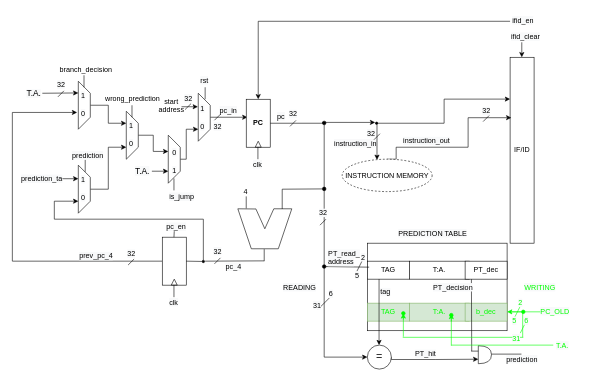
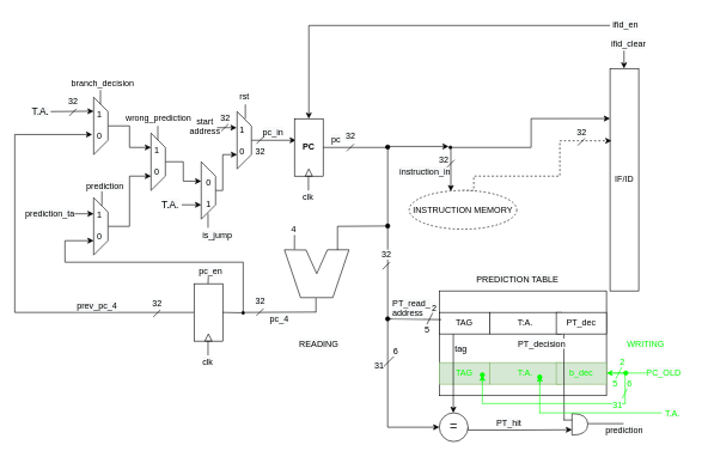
- <mxCell id="150" value="&lt;span style=&quot;color: rgb(0 , 0 , 0) ; font-family: &amp;#34;helvetica&amp;#34; ; font-size: 12px ; font-style: normal ; font-weight: 400 ; letter-spacing: normal ; text-align: center ; text-indent: 0px ; text-transform: none ; word-spacing: 0px ; background-color: rgb(248 , 249 , 250) ; display: inline ; float: none&quot;&gt;instruction_out&lt;/span&gt;" style="text;whiteSpace=wrap;html=1;" vertex="1" parent="1"><mxGeometry x="670" y="221" width="90" height="30" as="geometry" /></mxCell>
- <mxCell id="33" style="edgeStyle=orthogonalEdgeStyle;rounded=0;orthogonalLoop=1;jettySize=auto;html=1;exitX=0.5;exitY=0;exitDx=0;exitDy=0;entryX=0.05;entryY=0.325;entryDx=0;entryDy=0;entryPerimeter=0;" parent="1" source="34" target="15" edge="1"><mxGeometry relative="1" as="geometry"><Array as="points"><mxPoint x="660" y="265" /><mxPoint x="660" y="245" /><mxPoint x="780" y="245" /><mxPoint x="780" y="196" /></Array></mxGeometry></mxCell>
+ <mxCell id="33" style="edgeStyle=orthogonalEdgeStyle;rounded=0;orthogonalLoop=1;jettySize=auto;html=1;exitX=0.5;exitY=0;exitDx=0;exitDy=0;entryX=0.05;entryY=0.325;entryDx=0;entryDy=0;entryPerimeter=0;dashed=1;" parent="1" source="34" target="15" edge="1"><mxGeometry relative="1" as="geometry"><Array as="points"><mxPoint x="660" y="265" /><mxPoint x="660" y="245" /><mxPoint x="780" y="245" /><mxPoint x="780" y="196" /></Array></mxGeometry></mxCell>
- <mxCell id="136" value="&lt;span style=&quot;color: rgb(0 , 0 , 0) ; font-family: &amp;#34;helvetica&amp;#34; ; font-size: 12px ; font-style: normal ; font-weight: 400 ; letter-spacing: normal ; text-align: center ; text-indent: 0px ; text-transform: none ; word-spacing: 0px ; background-color: rgb(248 , 249 , 250) ; display: inline ; float: none&quot;&gt;prev_pc_4&lt;/span&gt;" style="text;whiteSpace=wrap;html=1;" vertex="1" parent="1"><mxGeometry x="130" y="413" width="40" height="20" as="geometry" /></mxCell>
+ <mxCell id="136" value="&lt;span style=&quot;color: rgb(0 , 0 , 0) ; font-family: &amp;#34;helvetica&amp;#34; ; font-size: 12px ; font-style: normal ; font-weight: 400 ; letter-spacing: normal ; text-align: center ; text-indent: 0px ; text-transform: none ; word-spacing: 0px ; background-color: rgb(248 , 249 , 250) ; display: inline ; float: none&quot;&gt;prev_pc_4&lt;/span&gt;" style="text;whiteSpace=wrap;html=1;" vertex="1" parent="1"><mxGeometry x="105" y="413" width="40" height="20" as="geometry" /></mxCell>
- <mxCell id="91" value="&lt;span style=&quot;color: rgb(3 , 3 , 3) ; font-family: &amp;#34;helvetica&amp;#34; ; font-size: 12px ; font-style: normal ; font-weight: 400 ; letter-spacing: normal ; text-align: center ; text-indent: 0px ; text-transform: none ; word-spacing: 0px ; background-color: rgb(248 , 249 , 250) ; display: inline ; float: none&quot;&gt;READING&lt;/span&gt;" style="text;whiteSpace=wrap;html=1;" parent="1" vertex="1"><mxGeometry x="470" y="465" width="60" height="30" as="geometry" /></mxCell>
+ <mxCell id="91" value="&lt;span style=&quot;color: rgb(3 , 3 , 3) ; font-family: &amp;#34;helvetica&amp;#34; ; font-size: 12px ; font-style: normal ; font-weight: 400 ; letter-spacing: normal ; text-align: center ; text-indent: 0px ; text-transform: none ; word-spacing: 0px ; background-color: rgb(248 , 249 , 250) ; display: inline ; float: none&quot;&gt;READING&lt;/span&gt;" style="text;whiteSpace=wrap;html=1;" parent="1" vertex="1"><mxGeometry x="415" y="465" width="60" height="30" as="geometry" /></mxCell>
